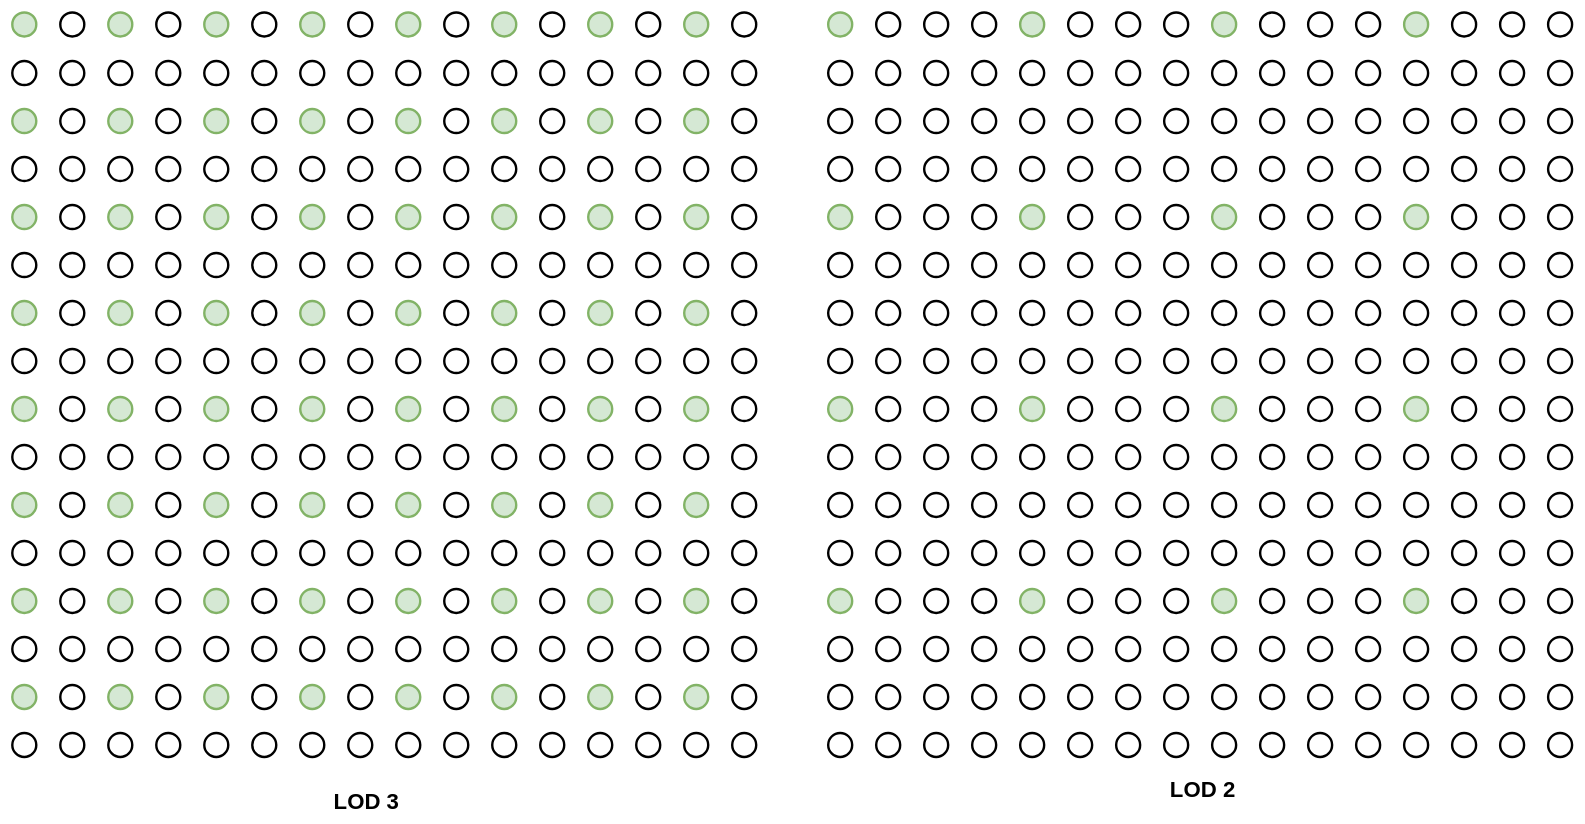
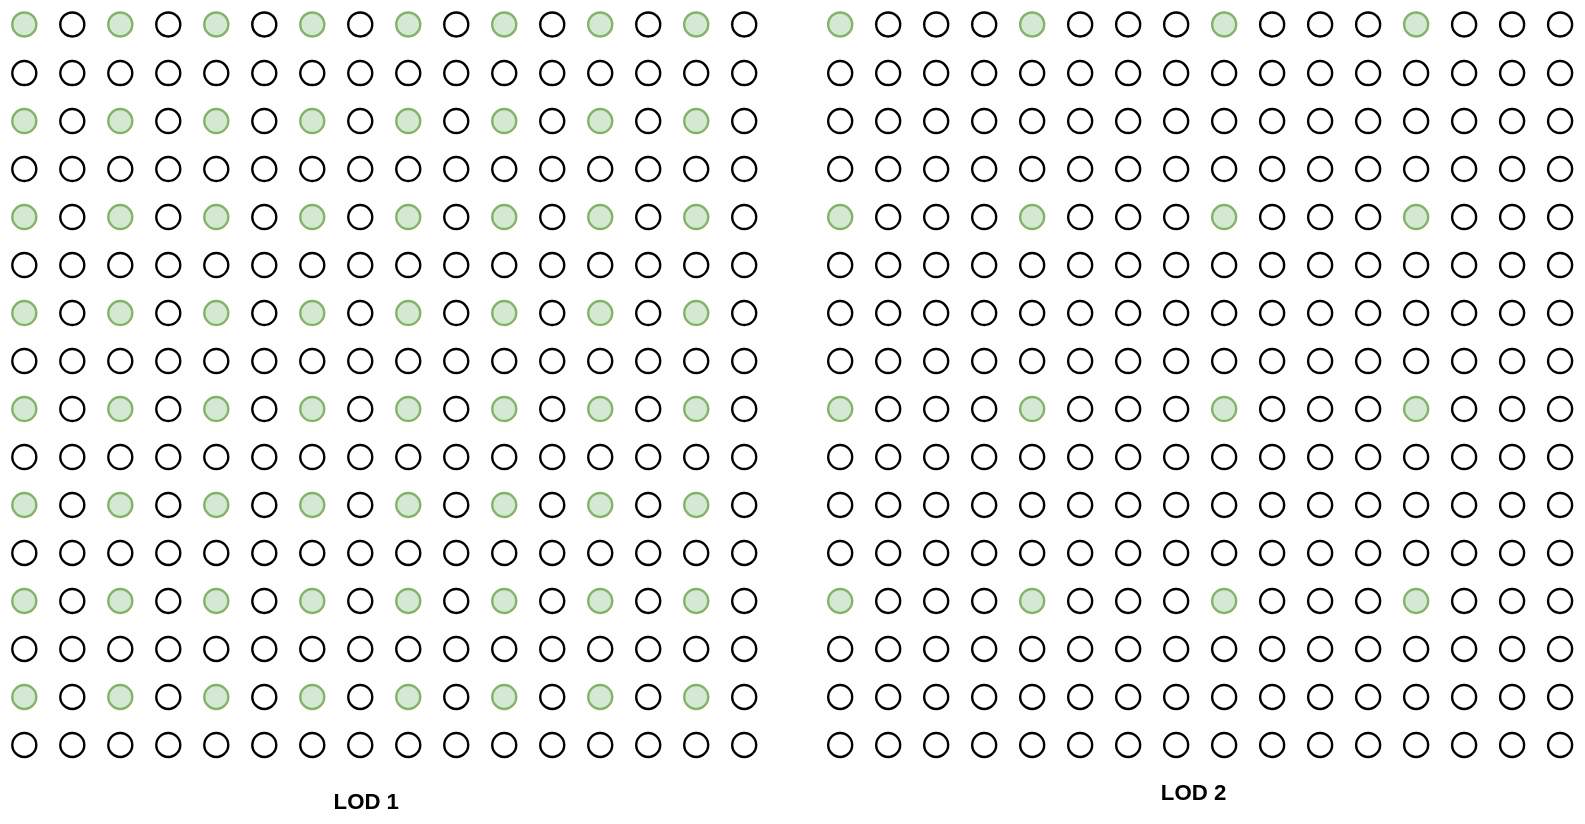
- <mxCell id="515" value="&lt;b&gt;&lt;font style=&quot;font-size: 37px&quot;&gt;LOD 2&lt;/font&gt;&lt;/b&gt;" style="text;html=1;align=center;verticalAlign=middle;resizable=0;points=[];autosize=1;" vertex="1" parent="1"><mxGeometry x="1944" y="1301" width="120" height="30" as="geometry" /></mxCell>
+ <mxCell id="515" value="&lt;b&gt;&lt;font style=&quot;font-size: 37px&quot;&gt;LOD 2&lt;/font&gt;&lt;/b&gt;" style="text;html=1;align=center;verticalAlign=middle;resizable=0;points=[];autosize=1;" vertex="1" parent="1"><mxGeometry x="1929" y="1306" width="120" height="30" as="geometry" /></mxCell>
- <mxCell id="514" value="&lt;b&gt;&lt;font style=&quot;font-size: 37px&quot;&gt;LOD 3&lt;/font&gt;&lt;/b&gt;" style="text;html=1;align=center;verticalAlign=middle;resizable=0;points=[];autosize=1;" vertex="1" parent="1"><mxGeometry x="550" y="1321" width="120" height="30" as="geometry" /></mxCell>
+ <mxCell id="514" value="&lt;b&gt;&lt;font style=&quot;font-size: 37px&quot;&gt;LOD 1&lt;/font&gt;&lt;/b&gt;" style="text;html=1;align=center;verticalAlign=middle;resizable=0;points=[];autosize=1;" vertex="1" parent="1"><mxGeometry x="550" y="1321" width="120" height="30" as="geometry" /></mxCell>
